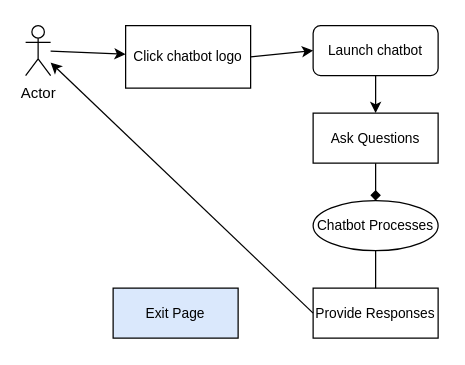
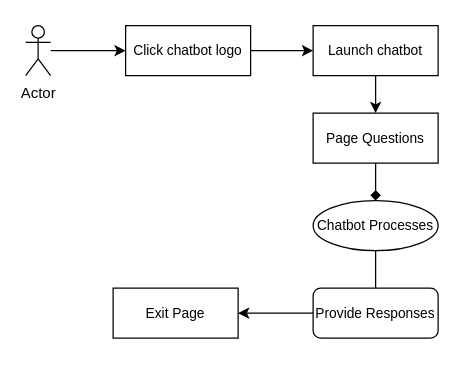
- <mxCell id="4" value="&lt;font style=&quot;font-size: 11px;&quot;&gt;Launch chatbot&lt;/font&gt;" style="whiteSpace=wrap;html=1;rounded=1;" vertex="1" parent="1"><mxGeometry x="250" y="20" width="100" height="40" as="geometry" /></mxCell>
+ <mxCell id="4" value="&lt;font style=&quot;font-size: 11px;&quot;&gt;Launch chatbot&lt;/font&gt;" style="rounded=0;whiteSpace=wrap;html=1;" vertex="1" parent="1"><mxGeometry x="250" y="20" width="100" height="40" as="geometry" /></mxCell>
- <mxCell id="3" value="&lt;font style=&quot;font-size: 11px;&quot;&gt;Click chatbot logo&lt;/font&gt;" style="rounded=0;whiteSpace=wrap;html=1;" vertex="1" parent="1"><mxGeometry x="100" y="20" width="100" height="50" as="geometry" /></mxCell>
+ <mxCell id="3" value="&lt;font style=&quot;font-size: 11px;&quot;&gt;Click chatbot logo&lt;/font&gt;" style="rounded=0;whiteSpace=wrap;html=1;" vertex="1" parent="1"><mxGeometry x="100" y="20" width="100" height="40" as="geometry" /></mxCell>
- <mxCell id="5" value="&lt;font style=&quot;font-size: 11px;&quot;&gt;Ask Questions&lt;/font&gt;" style="rounded=0;whiteSpace=wrap;html=1;" vertex="1" parent="1"><mxGeometry x="250" y="90" width="100" height="40" as="geometry" /></mxCell>
+ <mxCell id="5" value="&lt;font style=&quot;font-size: 11px;&quot;&gt;Page Questions&lt;/font&gt;" style="rounded=0;whiteSpace=wrap;html=1;" vertex="1" parent="1"><mxGeometry x="250" y="90" width="100" height="40" as="geometry" /></mxCell>
- <mxCell id="14" value="" style="endArrow=classic;html=1;rounded=0;exitX=0;exitY=0.5;exitDx=0;exitDy=0;" edge="1" parent="1" source="7" target="2"><mxGeometry width="50" height="50" relative="1" as="geometry"><mxPoint x="310" y="210" as="sourcePoint" /><mxPoint x="310" y="240" as="targetPoint" /></mxGeometry></mxCell>
+ <mxCell id="14" value="" style="endArrow=classic;html=1;rounded=0;exitX=0;exitY=0.5;exitDx=0;exitDy=0;entryX=1;entryY=0.5;entryDx=0;entryDy=0;" edge="1" parent="1" source="7" target="8"><mxGeometry width="50" height="50" relative="1" as="geometry"><mxPoint x="310" y="210" as="sourcePoint" /><mxPoint x="310" y="240" as="targetPoint" /></mxGeometry></mxCell>
- <mxCell id="8" value="&lt;font style=&quot;font-size: 11px;&quot;&gt;Exit Page&lt;/font&gt;" style="rounded=0;whiteSpace=wrap;html=1;fillColor=#dae8fc;" vertex="1" parent="1"><mxGeometry x="90" y="230" width="100" height="40" as="geometry" /></mxCell>
+ <mxCell id="8" value="&lt;font style=&quot;font-size: 11px;&quot;&gt;Exit Page&lt;/font&gt;" style="rounded=0;whiteSpace=wrap;html=1;" vertex="1" parent="1"><mxGeometry x="90" y="230" width="100" height="40" as="geometry" /></mxCell>
- <mxCell id="7" value="&lt;font style=&quot;font-size: 11px;&quot;&gt;Provide Responses&lt;/font&gt;" style="rounded=0;whiteSpace=wrap;html=1;" vertex="1" parent="1"><mxGeometry x="250" y="230" width="100" height="40" as="geometry" /></mxCell>
+ <mxCell id="7" value="&lt;font style=&quot;font-size: 11px;&quot;&gt;Provide Responses&lt;/font&gt;" style="whiteSpace=wrap;html=1;rounded=1;" vertex="1" parent="1"><mxGeometry x="250" y="230" width="100" height="40" as="geometry" /></mxCell>
